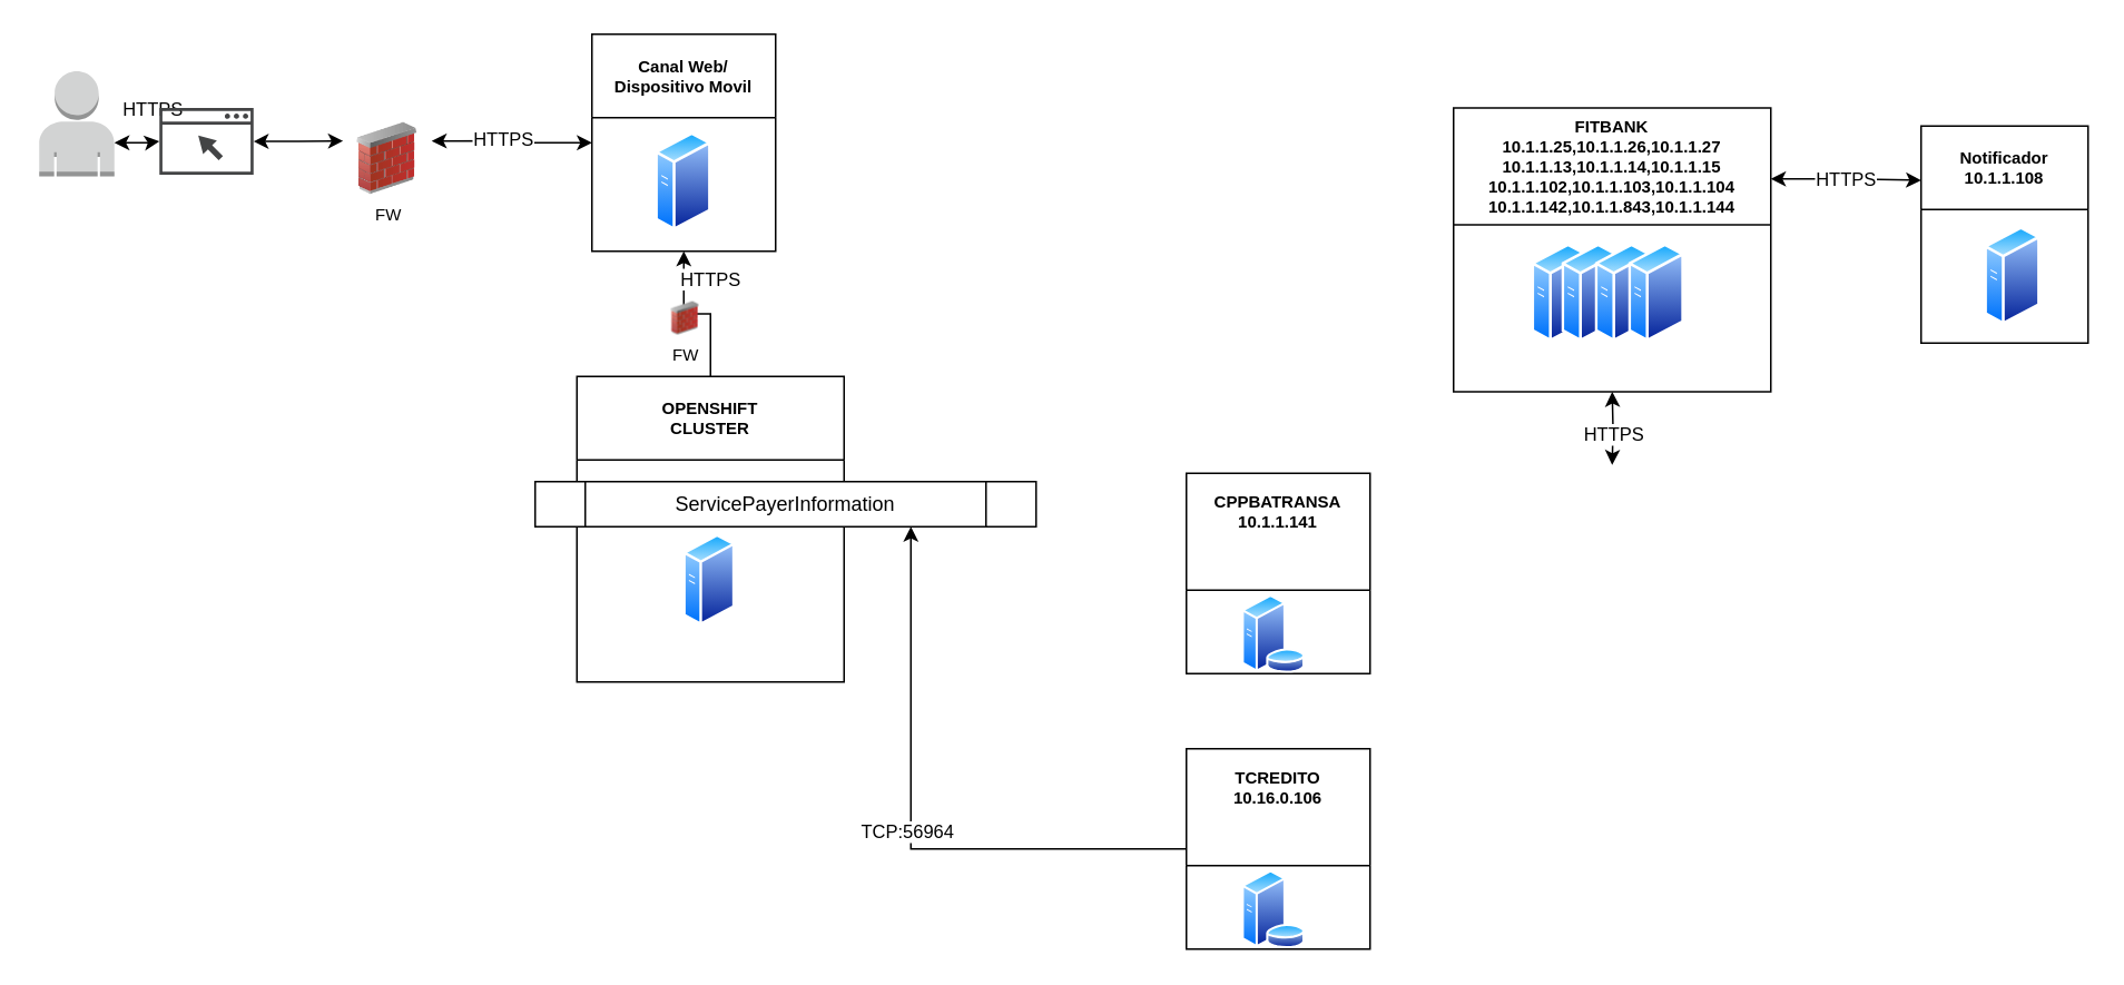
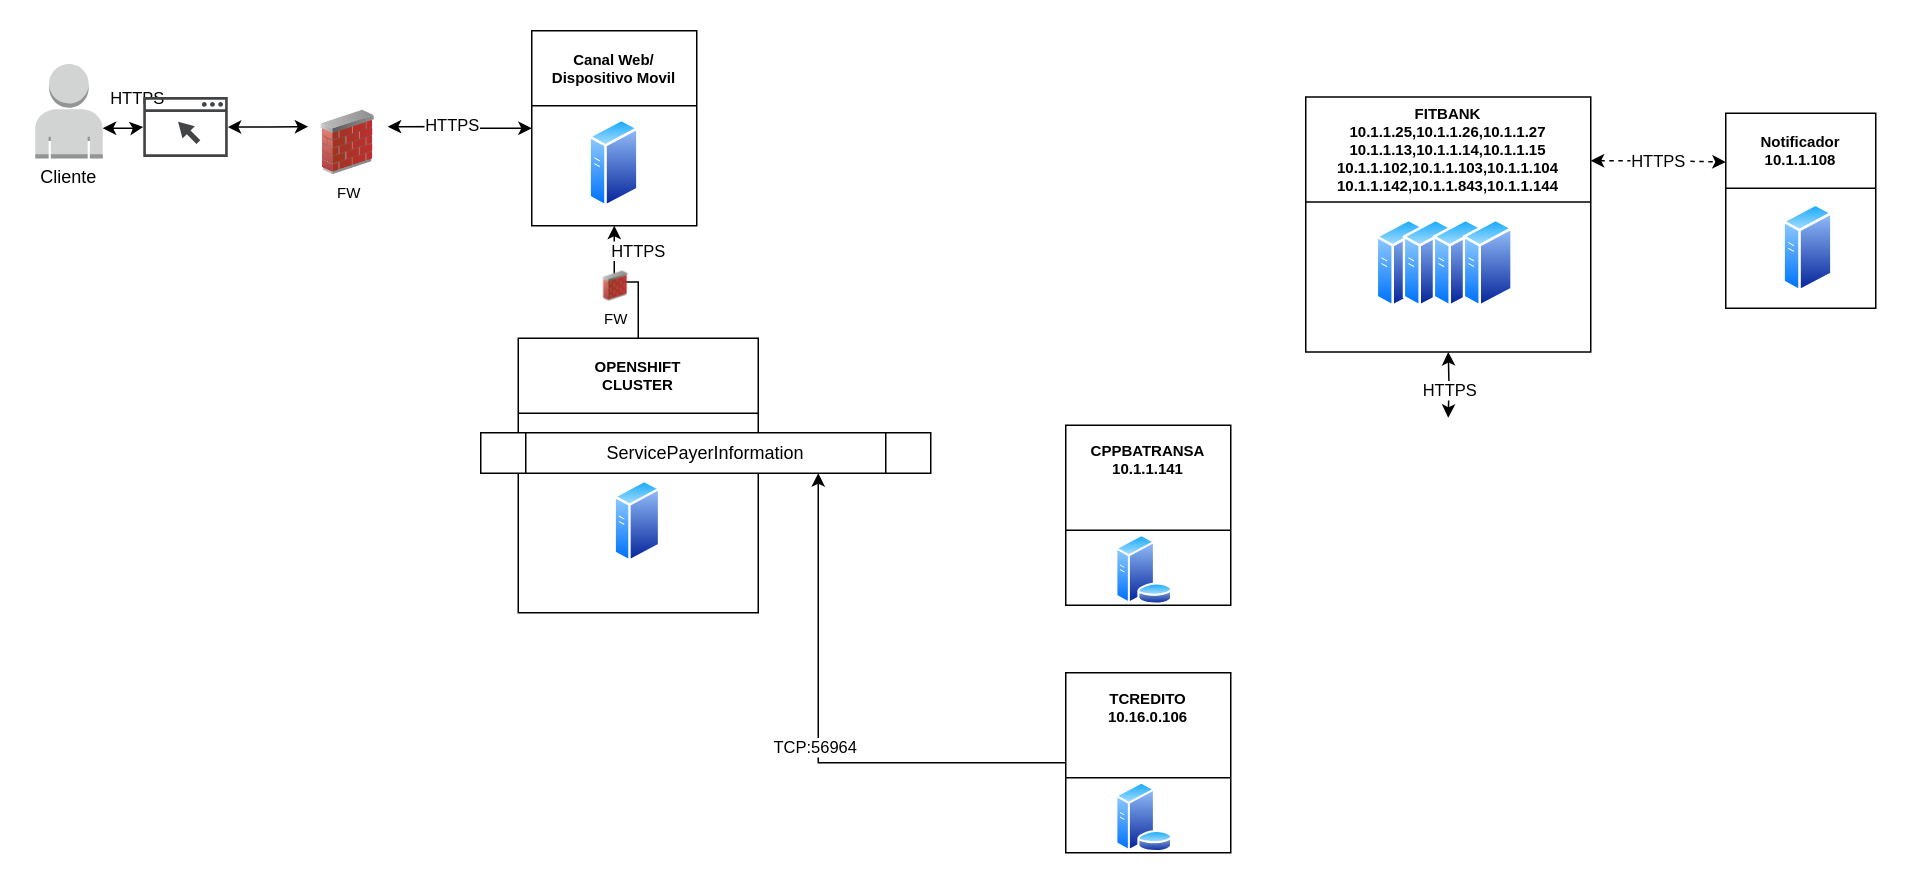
- <mxCell id="33" value="HTTPS" style="edgeStyle=orthogonalEdgeStyle;rounded=0;orthogonalLoop=1;jettySize=auto;html=1;exitX=1;exitY=0.25;exitDx=0;exitDy=0;startArrow=classic;startFill=1;entryX=0;entryY=0.25;entryDx=0;entryDy=0;" parent="1" source="20" target="31" edge="1"><mxGeometry relative="1" as="geometry"><mxPoint x="1226" y="92.5" as="sourcePoint" /><mxPoint x="1375" y="120" as="targetPoint" /></mxGeometry></mxCell>
+ <mxCell id="33" value="HTTPS" style="edgeStyle=orthogonalEdgeStyle;rounded=0;orthogonalLoop=1;jettySize=auto;html=1;exitX=1;exitY=0.25;exitDx=0;exitDy=0;startArrow=classic;startFill=1;entryX=0;entryY=0.25;entryDx=0;entryDy=0;dashed=1;" parent="1" source="20" target="31" edge="1"><mxGeometry relative="1" as="geometry"><mxPoint x="1226" y="92.5" as="sourcePoint" /><mxPoint x="1375" y="120" as="targetPoint" /></mxGeometry></mxCell>
+ <mxCell id="13" value="Cliente" style="text;html=1;align=center;verticalAlign=middle;resizable=0;points=[];autosize=1;strokeColor=none;fillColor=none;" parent="11" vertex="1"><mxGeometry y="66" width="50" height="20" as="geometry" /></mxCell>
